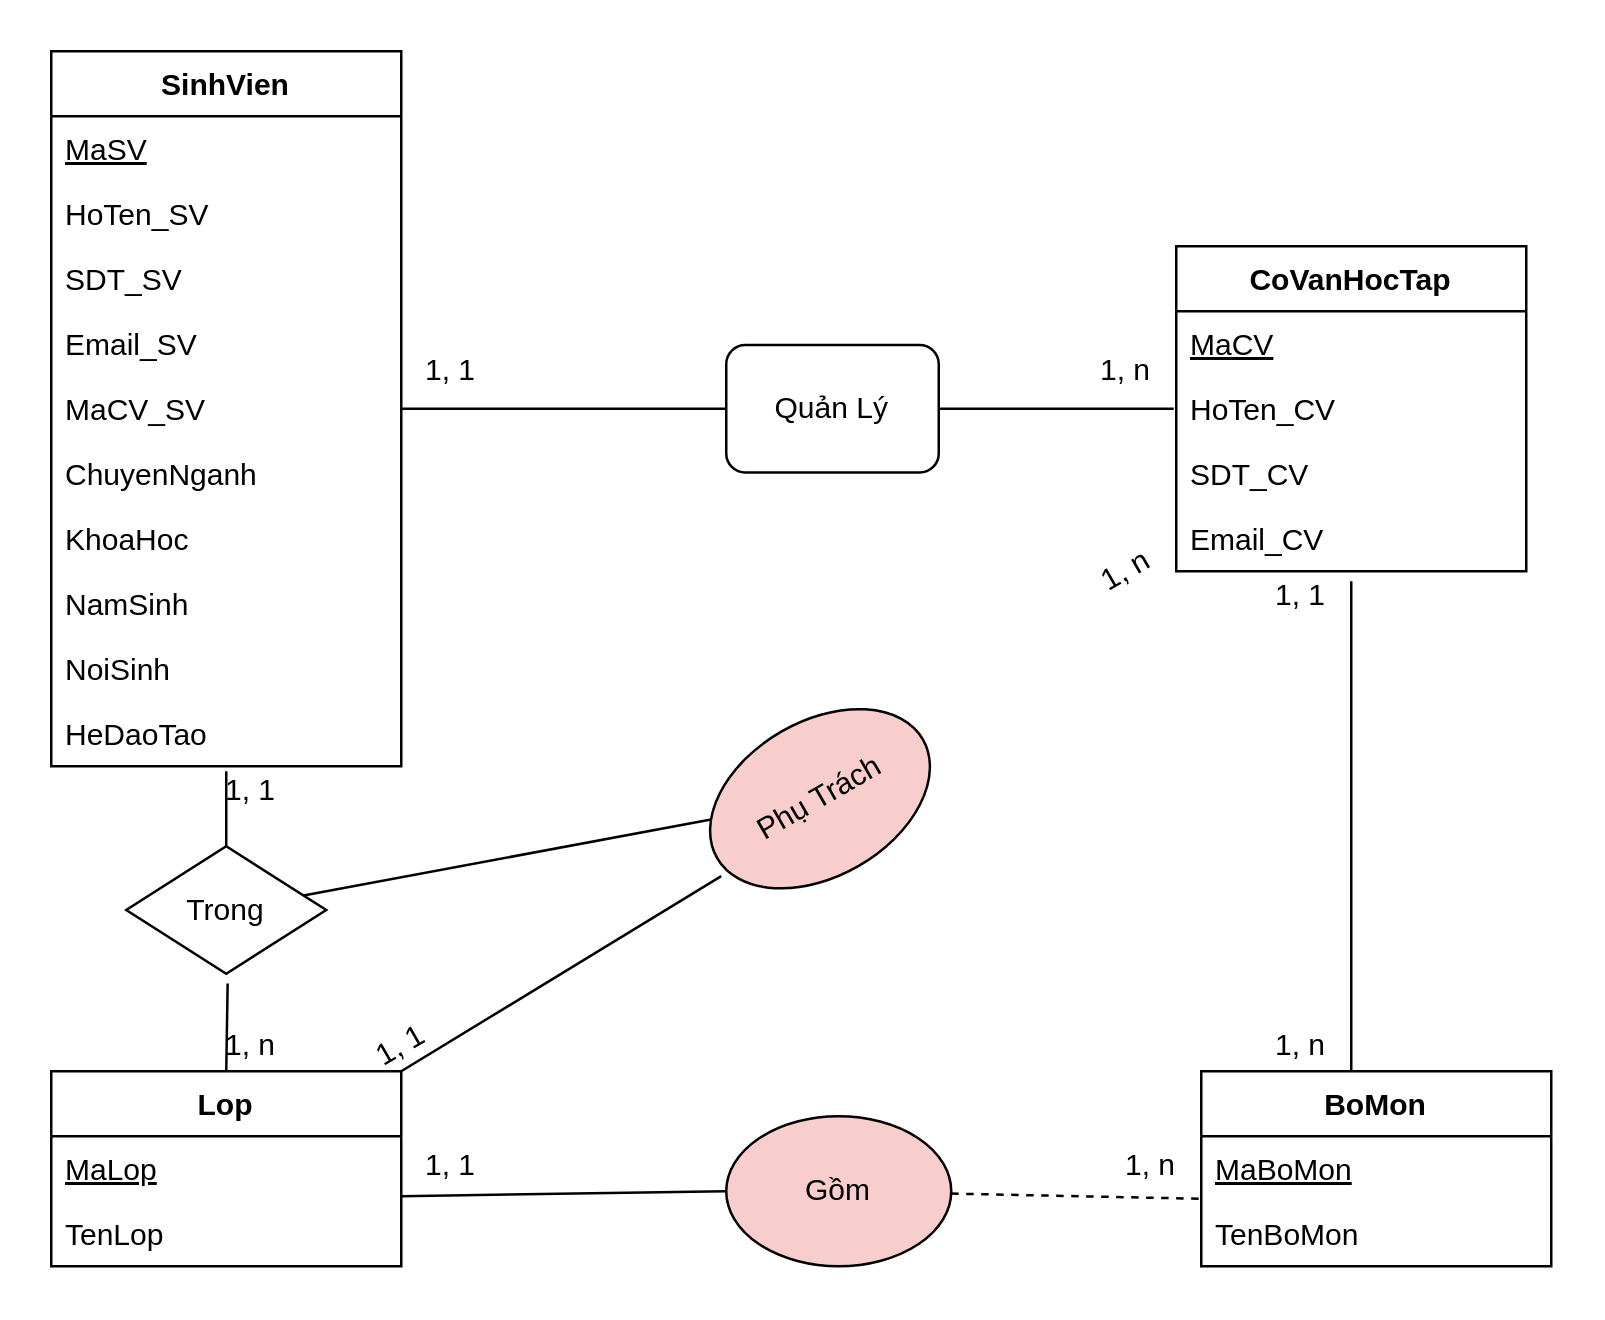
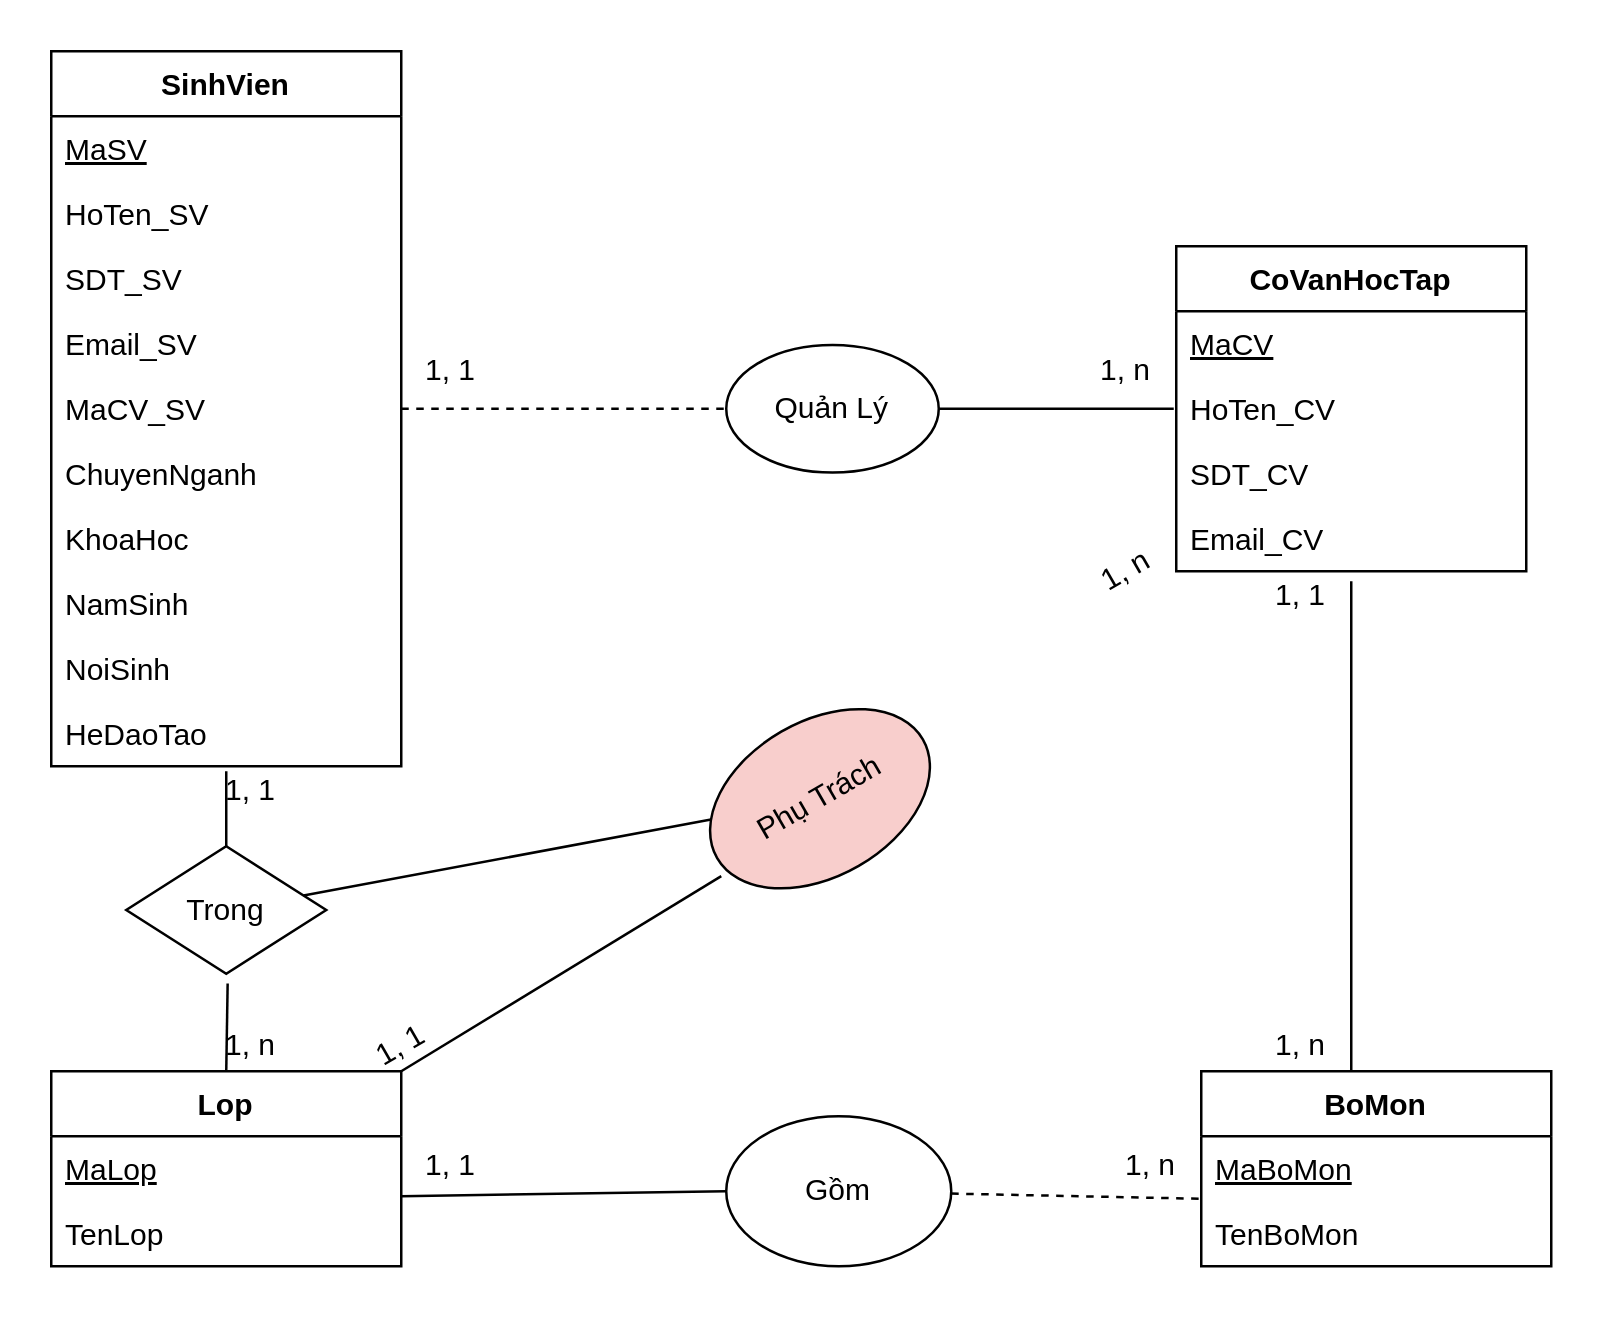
- <mxCell id="26" value="" style="endArrow=none;html=1;exitX=1;exitY=0.5;exitDx=0;exitDy=0;entryX=0;entryY=0.5;entryDx=0;entryDy=0;" edge="1" parent="1" source="7" target="25"><mxGeometry width="50" height="50" relative="1" as="geometry"><mxPoint x="160" y="163" as="sourcePoint" /><mxPoint x="264" y="163" as="targetPoint" /><Array as="points" /></mxGeometry></mxCell>
+ <mxCell id="26" value="" style="endArrow=none;html=1;exitX=1;exitY=0.5;exitDx=0;exitDy=0;entryX=0;entryY=0.5;entryDx=0;entryDy=0;dashed=1;" edge="1" parent="1" source="7" target="25"><mxGeometry width="50" height="50" relative="1" as="geometry"><mxPoint x="160" y="163" as="sourcePoint" /><mxPoint x="264" y="163" as="targetPoint" /><Array as="points" /></mxGeometry></mxCell>
- <mxCell id="25" value="Quản Lý" style="whiteSpace=wrap;html=1;rounded=1;" vertex="1" parent="1"><mxGeometry x="290" y="137.5" width="85" height="51" as="geometry" /></mxCell>
+ <mxCell id="25" value="Quản Lý" style="ellipse;whiteSpace=wrap;html=1;" vertex="1" parent="1"><mxGeometry x="290" y="137.5" width="85" height="51" as="geometry" /></mxCell>
- <mxCell id="31" value="Gồm" style="ellipse;whiteSpace=wrap;html=1;fillColor=#f8cecc;" vertex="1" parent="1"><mxGeometry x="290" y="446" width="90" height="60" as="geometry" /></mxCell>
+ <mxCell id="31" value="Gồm" style="ellipse;whiteSpace=wrap;html=1;" vertex="1" parent="1"><mxGeometry x="290" y="446" width="90" height="60" as="geometry" /></mxCell>
